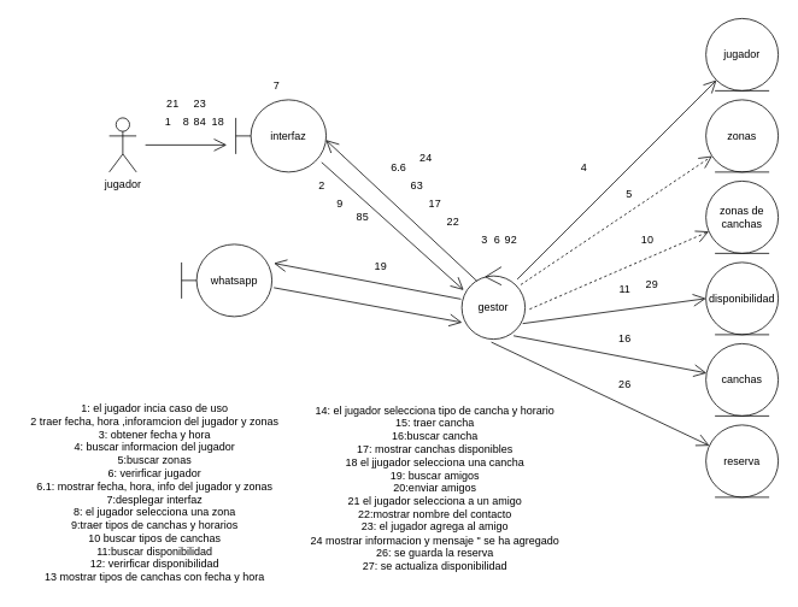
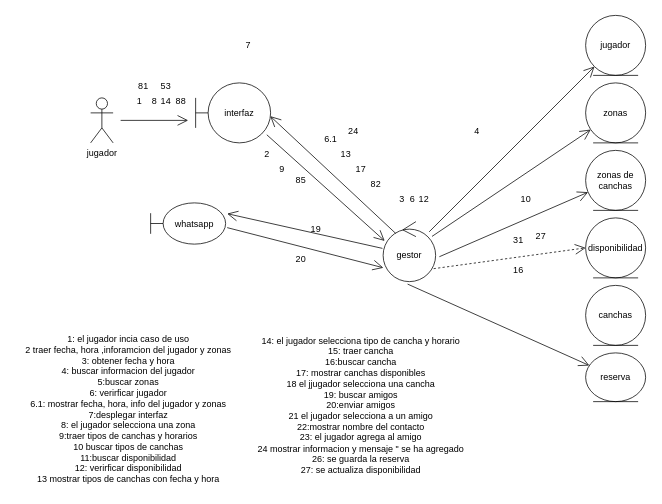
- <mxCell id="29" value="7" style="text;html=1;align=center;verticalAlign=middle;resizable=0;points=[];autosize=1;strokeColor=none;fillColor=none;" vertex="1" parent="1"><mxGeometry x="290" y="80" width="30" height="30" as="geometry" /></mxCell>
+ <mxCell id="29" value="7" style="text;html=1;align=center;verticalAlign=middle;resizable=0;points=[];autosize=1;strokeColor=none;fillColor=none;" vertex="1" parent="1"><mxGeometry x="315" y="45" width="30" height="30" as="geometry" /></mxCell>
- <mxCell id="45" value="21" style="text;html=1;align=center;verticalAlign=middle;resizable=0;points=[];autosize=1;strokeColor=none;fillColor=none;" vertex="1" parent="1"><mxGeometry x="170" y="100" width="40" height="30" as="geometry" /></mxCell>
+ <mxCell id="45" value="81" style="text;html=1;align=center;verticalAlign=middle;resizable=0;points=[];autosize=1;strokeColor=none;fillColor=none;" vertex="1" parent="1"><mxGeometry x="170" y="100" width="40" height="30" as="geometry" /></mxCell>
- <mxCell id="47" value="23" style="text;html=1;align=center;verticalAlign=middle;resizable=0;points=[];autosize=1;strokeColor=none;fillColor=none;" vertex="1" parent="1"><mxGeometry x="200" y="100" width="40" height="30" as="geometry" /></mxCell>
+ <mxCell id="47" value="53" style="text;html=1;align=center;verticalAlign=middle;resizable=0;points=[];autosize=1;strokeColor=none;fillColor=none;" vertex="1" parent="1"><mxGeometry x="200" y="100" width="40" height="30" as="geometry" /></mxCell>
- <mxCell id="38" value="84" style="text;html=1;align=center;verticalAlign=middle;resizable=0;points=[];autosize=1;strokeColor=none;fillColor=none;" vertex="1" parent="1"><mxGeometry x="200" y="120" width="40" height="30" as="geometry" /></mxCell>
+ <mxCell id="38" value="14" style="text;html=1;align=center;verticalAlign=middle;resizable=0;points=[];autosize=1;strokeColor=none;fillColor=none;" vertex="1" parent="1"><mxGeometry x="200" y="120" width="40" height="30" as="geometry" /></mxCell>
- <mxCell id="42" value="18" style="text;html=1;align=center;verticalAlign=middle;resizable=0;points=[];autosize=1;strokeColor=none;fillColor=none;" vertex="1" parent="1"><mxGeometry x="220" y="120" width="40" height="30" as="geometry" /></mxCell>
+ <mxCell id="42" value="88" style="text;html=1;align=center;verticalAlign=middle;resizable=0;points=[];autosize=1;strokeColor=none;fillColor=none;" vertex="1" parent="1"><mxGeometry x="220" y="120" width="40" height="30" as="geometry" /></mxCell>
- <mxCell id="36" value="6.6" style="text;html=1;align=center;verticalAlign=middle;resizable=0;points=[];autosize=1;strokeColor=none;fillColor=none;" vertex="1" parent="1"><mxGeometry x="420" y="170" width="40" height="30" as="geometry" /></mxCell>
+ <mxCell id="36" value="6.1" style="text;html=1;align=center;verticalAlign=middle;resizable=0;points=[];autosize=1;strokeColor=none;fillColor=none;" vertex="1" parent="1"><mxGeometry x="420" y="170" width="40" height="30" as="geometry" /></mxCell>
- <mxCell id="26" value="4" style="text;html=1;align=center;verticalAlign=middle;resizable=0;points=[];autosize=1;strokeColor=none;fillColor=none;" vertex="1" parent="1"><mxGeometry x="630" y="170" width="30" height="30" as="geometry" /></mxCell>
+ <mxCell id="26" value="4" style="text;html=1;align=center;verticalAlign=middle;resizable=0;points=[];autosize=1;strokeColor=none;fillColor=none;" vertex="1" parent="1"><mxGeometry x="620" y="160" width="30" height="30" as="geometry" /></mxCell>
- <mxCell id="35" value="63" style="text;html=1;align=center;verticalAlign=middle;resizable=0;points=[];autosize=1;strokeColor=none;fillColor=none;" vertex="1" parent="1"><mxGeometry x="440" y="190" width="40" height="30" as="geometry" /></mxCell>
+ <mxCell id="35" value="13" style="text;html=1;align=center;verticalAlign=middle;resizable=0;points=[];autosize=1;strokeColor=none;fillColor=none;" vertex="1" parent="1"><mxGeometry x="440" y="190" width="40" height="30" as="geometry" /></mxCell>
- <mxCell id="27" value="5" style="text;html=1;align=center;verticalAlign=middle;resizable=0;points=[];autosize=1;strokeColor=none;fillColor=none;" vertex="1" parent="1"><mxGeometry x="680" y="200" width="30" height="30" as="geometry" /></mxCell>
- <mxCell id="46" value="22" style="text;html=1;align=center;verticalAlign=middle;resizable=0;points=[];autosize=1;strokeColor=none;fillColor=none;" vertex="1" parent="1"><mxGeometry x="480" y="230" width="40" height="30" as="geometry" /></mxCell>
+ <mxCell id="46" value="82" style="text;html=1;align=center;verticalAlign=middle;resizable=0;points=[];autosize=1;strokeColor=none;fillColor=none;" vertex="1" parent="1"><mxGeometry x="480" y="230" width="40" height="30" as="geometry" /></mxCell>
- <mxCell id="18" value="" style="endArrow=open;endFill=1;endSize=12;html=1;rounded=0;dashed=1;" edge="1" parent="1" source="4" target="6"><mxGeometry width="160" relative="1" as="geometry"><mxPoint x="620" y="230" as="sourcePoint" /><mxPoint x="770" y="160" as="targetPoint" /></mxGeometry></mxCell>
+ <mxCell id="18" value="" style="endArrow=open;endFill=1;endSize=12;html=1;rounded=0;" edge="1" parent="1" source="4" target="6"><mxGeometry width="160" relative="1" as="geometry"><mxPoint x="620" y="230" as="sourcePoint" /><mxPoint x="770" y="160" as="targetPoint" /></mxGeometry></mxCell>
- <mxCell id="34" value="92" style="text;html=1;align=center;verticalAlign=middle;resizable=0;points=[];autosize=1;strokeColor=none;fillColor=none;" vertex="1" parent="1"><mxGeometry x="544" y="250" width="40" height="30" as="geometry" /></mxCell>
+ <mxCell id="34" value="12" style="text;html=1;align=center;verticalAlign=middle;resizable=0;points=[];autosize=1;strokeColor=none;fillColor=none;" vertex="1" parent="1"><mxGeometry x="544" y="250" width="40" height="30" as="geometry" /></mxCell>
- <mxCell id="32" value="10" style="text;html=1;align=center;verticalAlign=middle;resizable=0;points=[];autosize=1;strokeColor=none;fillColor=none;" vertex="1" parent="1"><mxGeometry x="695" y="250" width="40" height="30" as="geometry" /></mxCell>
+ <mxCell id="32" value="10" style="text;html=1;align=center;verticalAlign=middle;resizable=0;points=[];autosize=1;strokeColor=none;fillColor=none;" vertex="1" parent="1"><mxGeometry x="680" y="250" width="40" height="30" as="geometry" /></mxCell>
- <mxCell id="43" value="19" style="text;html=1;align=center;verticalAlign=middle;resizable=0;points=[];autosize=1;strokeColor=none;fillColor=none;" vertex="1" parent="1"><mxGeometry x="400" y="280" width="40" height="30" as="geometry" /></mxCell>
+ <mxCell id="43" value="19" style="text;html=1;align=center;verticalAlign=middle;resizable=0;points=[];autosize=1;strokeColor=none;fillColor=none;" vertex="1" parent="1"><mxGeometry x="400" y="290" width="40" height="30" as="geometry" /></mxCell>
- <mxCell id="19" value="" style="endArrow=open;endFill=1;endSize=12;html=1;rounded=0;exitX=1.071;exitY=0.585;exitDx=0;exitDy=0;exitPerimeter=0;dashed=1;" edge="1" parent="1" source="4" target="10"><mxGeometry width="160" relative="1" as="geometry"><mxPoint x="470" y="260" as="sourcePoint" /><mxPoint x="630" y="260" as="targetPoint" /></mxGeometry></mxCell>
+ <mxCell id="19" value="" style="endArrow=open;endFill=1;endSize=12;html=1;rounded=0;exitX=1.071;exitY=0.585;exitDx=0;exitDy=0;exitPerimeter=0;" edge="1" parent="1" source="4" target="10"><mxGeometry width="160" relative="1" as="geometry"><mxPoint x="470" y="260" as="sourcePoint" /><mxPoint x="630" y="260" as="targetPoint" /></mxGeometry></mxCell>
- <mxCell id="5" value="whatsapp" style="shape=umlBoundary;whiteSpace=wrap;html=1;" vertex="1" parent="1"><mxGeometry x="200" y="270" width="100" height="80" as="geometry" /></mxCell>
+ <mxCell id="5" value="whatsapp" style="shape=umlBoundary;whiteSpace=wrap;html=1;" vertex="1" parent="1"><mxGeometry x="200" y="270" width="100" height="55" as="geometry" /></mxCell>
- <mxCell id="51" value="29" style="text;html=1;align=center;verticalAlign=middle;resizable=0;points=[];autosize=1;strokeColor=none;fillColor=none;" vertex="1" parent="1"><mxGeometry x="700" y="300" width="40" height="30" as="geometry" /></mxCell>
+ <mxCell id="51" value="27" style="text;html=1;align=center;verticalAlign=middle;resizable=0;points=[];autosize=1;strokeColor=none;fillColor=none;" vertex="1" parent="1"><mxGeometry x="700" y="300" width="40" height="30" as="geometry" /></mxCell>
- <mxCell id="33" value="11" style="text;html=1;align=center;verticalAlign=middle;resizable=0;points=[];autosize=1;strokeColor=none;fillColor=none;" vertex="1" parent="1"><mxGeometry x="670" y="305" width="40" height="30" as="geometry" /></mxCell>
+ <mxCell id="33" value="31" style="text;html=1;align=center;verticalAlign=middle;resizable=0;points=[];autosize=1;strokeColor=none;fillColor=none;" vertex="1" parent="1"><mxGeometry x="670" y="305" width="40" height="30" as="geometry" /></mxCell>
- <mxCell id="50" value="" style="endArrow=open;endFill=1;endSize=12;html=1;rounded=0;entryX=0;entryY=0.5;entryDx=0;entryDy=0;exitX=0.962;exitY=0.784;exitDx=0;exitDy=0;exitPerimeter=0;" edge="1" parent="1" source="4" target="9"><mxGeometry width="160" relative="1" as="geometry"><mxPoint x="580" y="335" as="sourcePoint" /><mxPoint x="740" y="335" as="targetPoint" /></mxGeometry></mxCell>
+ <mxCell id="50" value="" style="endArrow=open;endFill=1;endSize=12;html=1;rounded=0;entryX=0;entryY=0.5;entryDx=0;entryDy=0;exitX=0.962;exitY=0.784;exitDx=0;exitDy=0;exitPerimeter=0;dashed=1;" edge="1" parent="1" source="4" target="9"><mxGeometry width="160" relative="1" as="geometry"><mxPoint x="580" y="335" as="sourcePoint" /><mxPoint x="740" y="335" as="targetPoint" /></mxGeometry></mxCell>
+ <mxCell id="44" value="20" style="text;html=1;align=center;verticalAlign=middle;resizable=0;points=[];autosize=1;strokeColor=none;fillColor=none;" vertex="1" parent="1"><mxGeometry x="380" y="330" width="40" height="30" as="geometry" /></mxCell>
- <mxCell id="40" value="16" style="text;html=1;align=center;verticalAlign=middle;resizable=0;points=[];autosize=1;strokeColor=none;fillColor=none;" vertex="1" parent="1"><mxGeometry x="670" y="360" width="40" height="30" as="geometry" /></mxCell>
+ <mxCell id="40" value="16" style="text;html=1;align=center;verticalAlign=middle;resizable=0;points=[];autosize=1;strokeColor=none;fillColor=none;" vertex="1" parent="1"><mxGeometry x="670" y="345" width="40" height="30" as="geometry" /></mxCell>
- <mxCell id="20" value="" style="endArrow=open;endFill=1;endSize=12;html=1;rounded=0;exitX=0.818;exitY=0.953;exitDx=0;exitDy=0;exitPerimeter=0;" edge="1" parent="1" source="4" target="8"><mxGeometry width="160" relative="1" as="geometry"><mxPoint x="470" y="260" as="sourcePoint" /><mxPoint x="630" y="260" as="targetPoint" /></mxGeometry></mxCell>
- <mxCell id="49" value="26" style="text;html=1;align=center;verticalAlign=middle;resizable=0;points=[];autosize=1;strokeColor=none;fillColor=none;" vertex="1" parent="1"><mxGeometry x="670" y="410" width="40" height="30" as="geometry" /></mxCell>
- <mxCell id="7" value="reserva" style="ellipse;shape=umlEntity;whiteSpace=wrap;html=1;" vertex="1" parent="1"><mxGeometry x="780" y="470" width="80" height="80" as="geometry" /></mxCell>
+ <mxCell id="7" value="reserva" style="ellipse;shape=umlEntity;whiteSpace=wrap;html=1;" vertex="1" parent="1"><mxGeometry x="780" y="470" width="80" height="65" as="geometry" /></mxCell>
